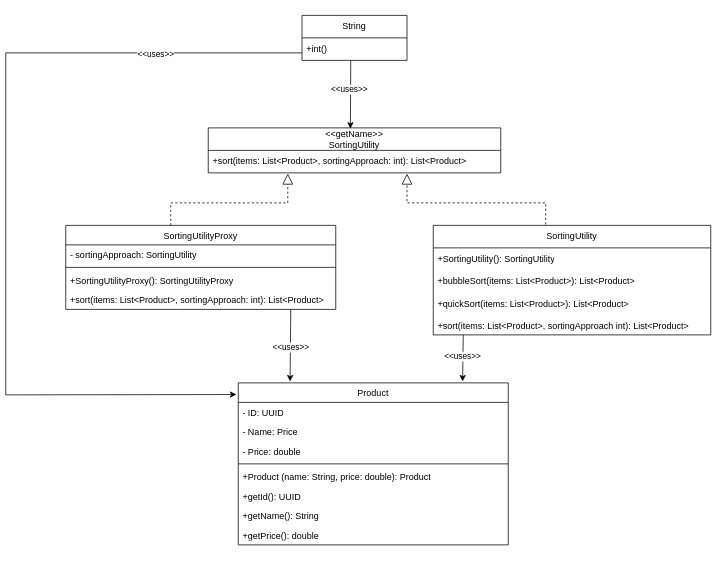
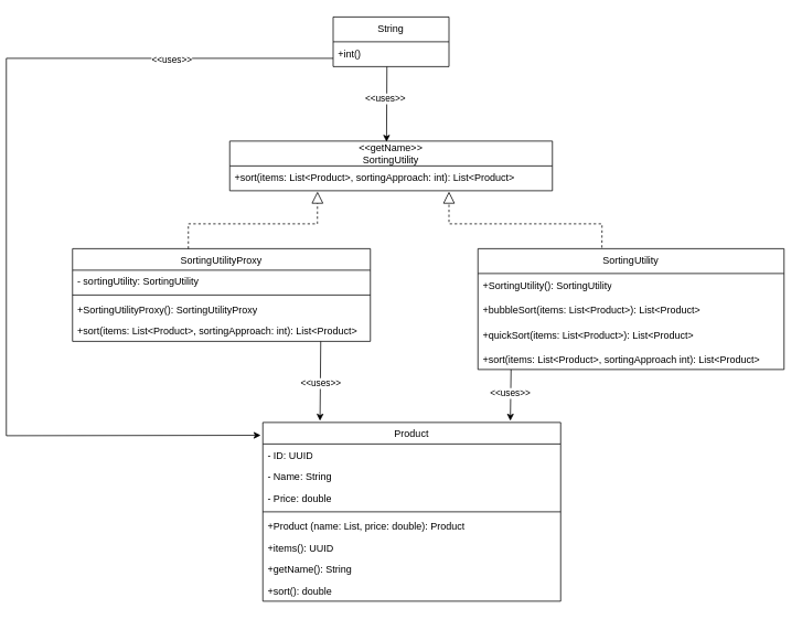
- <mxCell id="19" value="- sortingApproach: SortingUtility" style="text;strokeColor=none;fillColor=none;align=left;verticalAlign=top;spacingLeft=4;spacingRight=4;overflow=hidden;rotatable=0;points=[[0,0.5],[1,0.5]];portConstraint=eastwest;whiteSpace=wrap;html=1;" vertex="1" parent="17"><mxGeometry y="26" width="360" height="26" as="geometry" /></mxCell>
+ <mxCell id="19" value="- sortingUtility: SortingUtility" style="text;strokeColor=none;fillColor=none;align=left;verticalAlign=top;spacingLeft=4;spacingRight=4;overflow=hidden;rotatable=0;points=[[0,0.5],[1,0.5]];portConstraint=eastwest;whiteSpace=wrap;html=1;" vertex="1" parent="17"><mxGeometry y="26" width="360" height="26" as="geometry" /></mxCell>
- <mxCell id="27" value="- Name: Price" style="text;strokeColor=none;fillColor=none;align=left;verticalAlign=top;spacingLeft=4;spacingRight=4;overflow=hidden;rotatable=0;points=[[0,0.5],[1,0.5]];portConstraint=eastwest;whiteSpace=wrap;html=1;" vertex="1" parent="25"><mxGeometry y="52" width="360" height="26" as="geometry" /></mxCell>
+ <mxCell id="27" value="- Name: String" style="text;strokeColor=none;fillColor=none;align=left;verticalAlign=top;spacingLeft=4;spacingRight=4;overflow=hidden;rotatable=0;points=[[0,0.5],[1,0.5]];portConstraint=eastwest;whiteSpace=wrap;html=1;" vertex="1" parent="25"><mxGeometry y="52" width="360" height="26" as="geometry" /></mxCell>
- <mxCell id="30" value="+Product (name: String, price: double): Product" style="text;strokeColor=none;fillColor=none;align=left;verticalAlign=top;spacingLeft=4;spacingRight=4;overflow=hidden;rotatable=0;points=[[0,0.5],[1,0.5]];portConstraint=eastwest;whiteSpace=wrap;html=1;" vertex="1" parent="25"><mxGeometry y="112" width="360" height="26" as="geometry" /></mxCell>
+ <mxCell id="30" value="+Product (name: List, price: double): Product" style="text;strokeColor=none;fillColor=none;align=left;verticalAlign=top;spacingLeft=4;spacingRight=4;overflow=hidden;rotatable=0;points=[[0,0.5],[1,0.5]];portConstraint=eastwest;whiteSpace=wrap;html=1;" vertex="1" parent="25"><mxGeometry y="112" width="360" height="26" as="geometry" /></mxCell>
- <mxCell id="31" value="+getId(): UUID" style="text;strokeColor=none;fillColor=none;align=left;verticalAlign=top;spacingLeft=4;spacingRight=4;overflow=hidden;rotatable=0;points=[[0,0.5],[1,0.5]];portConstraint=eastwest;whiteSpace=wrap;html=1;" vertex="1" parent="25"><mxGeometry y="138" width="360" height="26" as="geometry" /></mxCell>
+ <mxCell id="31" value="+items(): UUID" style="text;strokeColor=none;fillColor=none;align=left;verticalAlign=top;spacingLeft=4;spacingRight=4;overflow=hidden;rotatable=0;points=[[0,0.5],[1,0.5]];portConstraint=eastwest;whiteSpace=wrap;html=1;" vertex="1" parent="25"><mxGeometry y="138" width="360" height="26" as="geometry" /></mxCell>
- <mxCell id="33" value="+getPrice(): double" style="text;strokeColor=none;fillColor=none;align=left;verticalAlign=top;spacingLeft=4;spacingRight=4;overflow=hidden;rotatable=0;points=[[0,0.5],[1,0.5]];portConstraint=eastwest;whiteSpace=wrap;html=1;" vertex="1" parent="25"><mxGeometry y="190" width="360" height="26" as="geometry" /></mxCell>
+ <mxCell id="33" value="+sort(): double" style="text;strokeColor=none;fillColor=none;align=left;verticalAlign=top;spacingLeft=4;spacingRight=4;overflow=hidden;rotatable=0;points=[[0,0.5],[1,0.5]];portConstraint=eastwest;whiteSpace=wrap;html=1;" vertex="1" parent="25"><mxGeometry y="190" width="360" height="26" as="geometry" /></mxCell>
